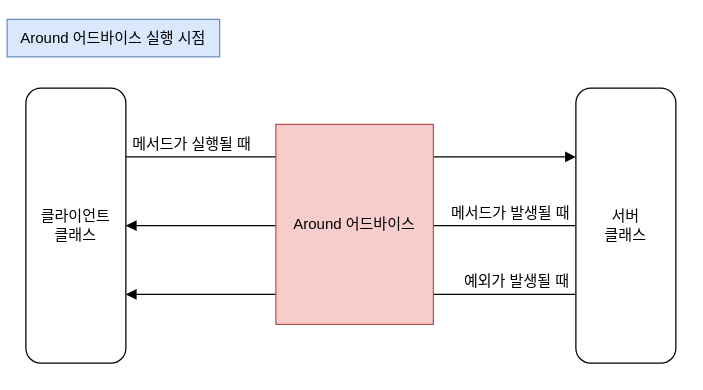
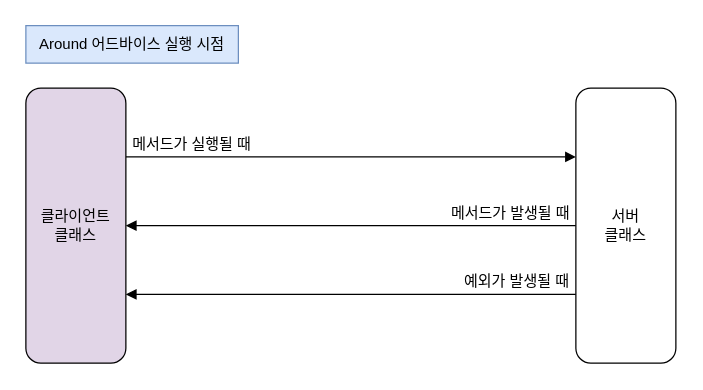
- <mxCell id="10" value="Around 어드바이스 실행 시점" style="text;html=1;strokeColor=#6c8ebf;fillColor=#dae8fc;align=center;verticalAlign=middle;whiteSpace=wrap;rounded=0;" vertex="1" parent="1"><mxGeometry x="5" y="15" width="170" height="30" as="geometry" /></mxCell>
+ <mxCell id="10" value="Around 어드바이스 실행 시점" style="text;html=1;strokeColor=#6c8ebf;fillColor=#dae8fc;align=center;verticalAlign=middle;whiteSpace=wrap;rounded=0;" vertex="1" parent="1"><mxGeometry x="20" y="20" width="170" height="30" as="geometry" /></mxCell>
- <mxCell id="11" value="Around 어드바이스" style="text;html=1;strokeColor=#b85450;fillColor=#f8cecc;align=center;verticalAlign=middle;whiteSpace=wrap;rounded=0;" vertex="1" parent="1"><mxGeometry x="220" y="99" width="126" height="160" as="geometry" /></mxCell>
- <mxCell id="4" value="클라이언트&lt;br&gt;클래스" style="rounded=1;whiteSpace=wrap;html=1;" vertex="1" parent="1"><mxGeometry x="20" y="70" width="80" height="220" as="geometry" /></mxCell>
+ <mxCell id="4" value="클라이언트&lt;br&gt;클래스" style="rounded=1;whiteSpace=wrap;html=1;fillColor=#e1d5e7;" vertex="1" parent="1"><mxGeometry x="20" y="70" width="80" height="220" as="geometry" /></mxCell>
